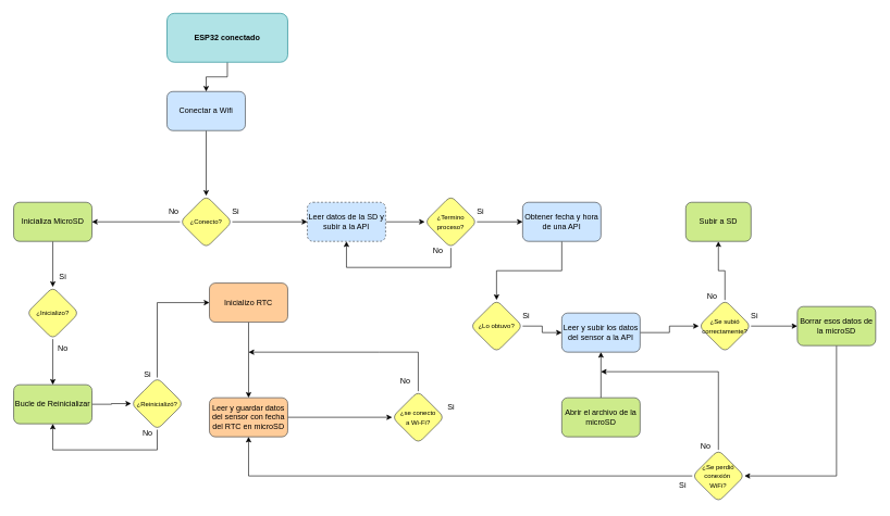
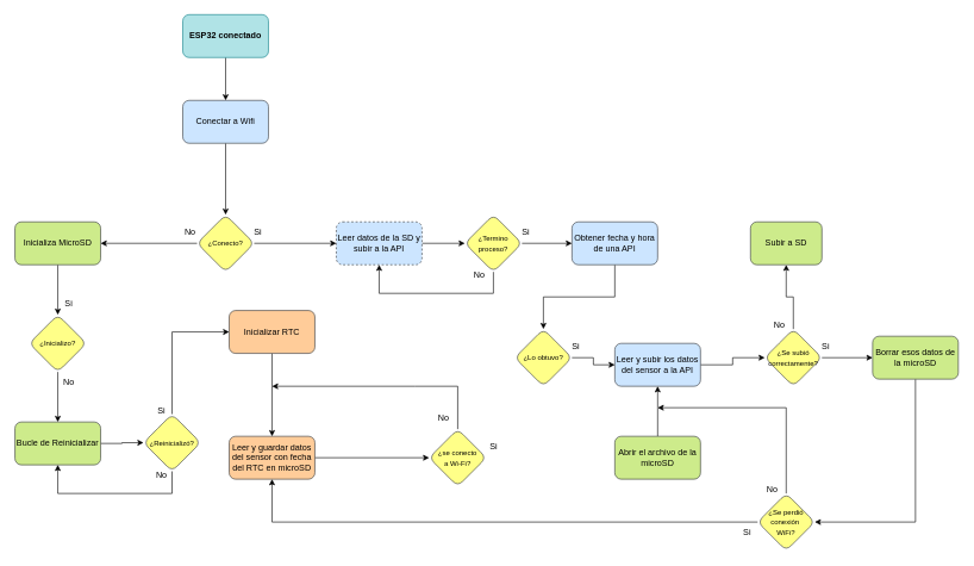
- <mxCell id="3" value="ESP32 conectado" style="rounded=1;whiteSpace=wrap;html=1;fillColor=#b0e3e6;strokeColor=#0e8088;fontStyle=1" parent="1" vertex="1"><mxGeometry x="255" y="20" width="185" height="75" as="geometry" /></mxCell>
+ <mxCell id="3" value="ESP32 conectado" style="rounded=1;whiteSpace=wrap;html=1;fillColor=#b0e3e6;strokeColor=#0e8088;fontStyle=1" parent="1" vertex="1"><mxGeometry x="255" y="20" width="120" height="60" as="geometry" /></mxCell>
- <mxCell id="26" value="Inicializo RTC" style="whiteSpace=wrap;html=1;rounded=1;fillColor=#ffcc99;strokeColor=#36393d;" parent="1" vertex="1"><mxGeometry x="320" y="434" width="120" height="60" as="geometry" /></mxCell>
+ <mxCell id="26" value="Inicializar RTC" style="whiteSpace=wrap;html=1;rounded=1;fillColor=#ffcc99;strokeColor=#36393d;" parent="1" vertex="1"><mxGeometry x="320" y="434" width="120" height="60" as="geometry" /></mxCell>
